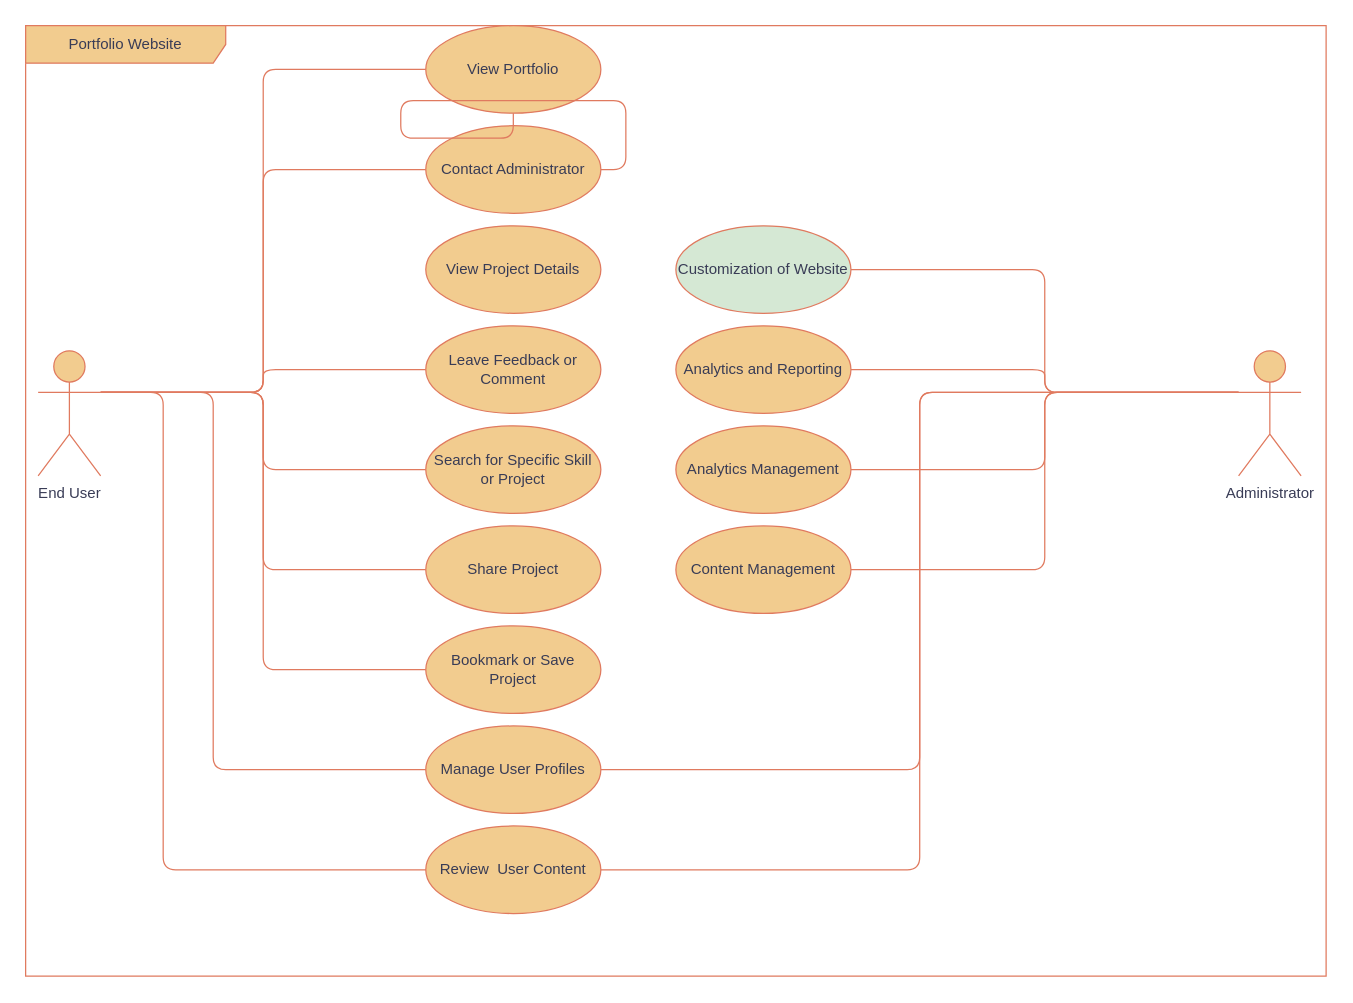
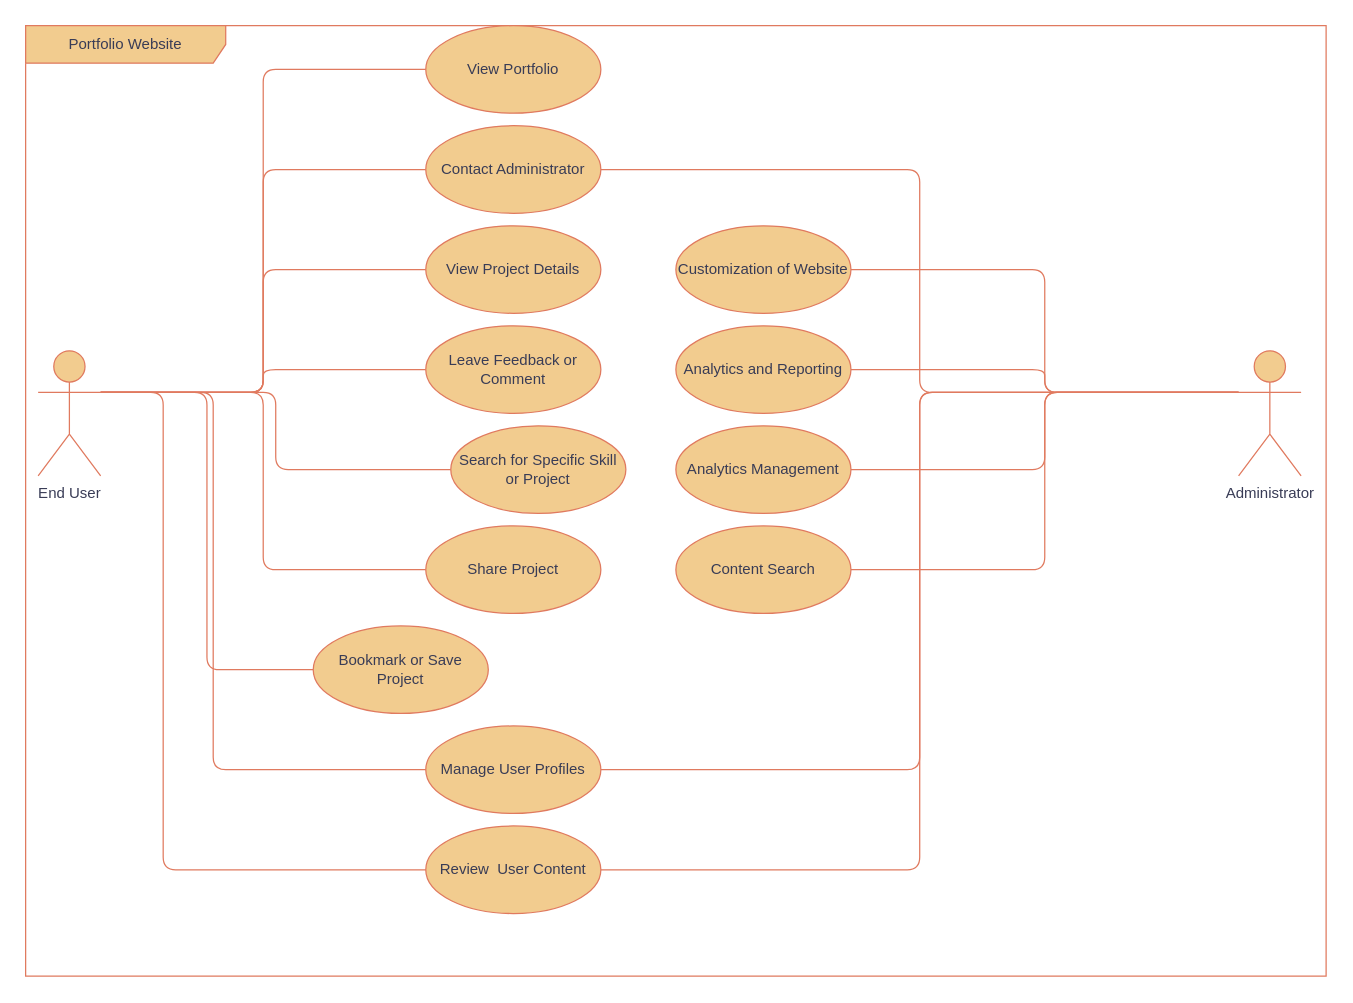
- <mxCell id="25" style="edgeStyle=orthogonalEdgeStyle;rounded=1;orthogonalLoop=1;jettySize=auto;html=1;exitX=1;exitY=0.5;exitDx=0;exitDy=0;strokeColor=#E07A5F;fontColor=#393C56;fillColor=#F2CC8F;endArrow=none;endFill=0;" edge="1" parent="2" source="12" target="3"><mxGeometry relative="1" as="geometry" /></mxCell>
+ <mxCell id="25" style="edgeStyle=orthogonalEdgeStyle;rounded=1;orthogonalLoop=1;jettySize=auto;html=1;exitX=1;exitY=0.5;exitDx=0;exitDy=0;entryX=0;entryY=0.333;entryDx=0;entryDy=0;entryPerimeter=0;strokeColor=#E07A5F;fontColor=#393C56;fillColor=#F2CC8F;endArrow=none;endFill=0;" edge="1" parent="2" source="12" target="24"><mxGeometry relative="1" as="geometry" /></mxCell>
+ <mxCell id="5" style="edgeStyle=orthogonalEdgeStyle;rounded=1;orthogonalLoop=1;jettySize=auto;html=1;exitX=1;exitY=0.333;exitDx=0;exitDy=0;exitPerimeter=0;entryX=0;entryY=0.5;entryDx=0;entryDy=0;strokeColor=#E07A5F;fontColor=default;fillColor=#F2CC8F;endArrow=none;endFill=0;labelBackgroundColor=none;" edge="1" parent="2" source="11" target="13"><mxGeometry relative="1" as="geometry" /></mxCell>
- <mxCell id="28" value="Customization of Website" style="ellipse;whiteSpace=wrap;html=1;rounded=1;labelBackgroundColor=none;fillColor=#d5e8d4;strokeColor=#E07A5F;fontColor=#393C56;" vertex="1" parent="2"><mxGeometry x="520" y="160" width="140" height="70" as="geometry" /></mxCell>
+ <mxCell id="28" value="Customization of Website" style="ellipse;whiteSpace=wrap;html=1;rounded=1;labelBackgroundColor=none;fillColor=#F2CC8F;strokeColor=#E07A5F;fontColor=#393C56;" vertex="1" parent="2"><mxGeometry x="520" y="160" width="140" height="70" as="geometry" /></mxCell>
- <mxCell id="15" value="Search for Specific Skill or Project" style="ellipse;whiteSpace=wrap;html=1;rounded=1;labelBackgroundColor=none;fillColor=#F2CC8F;strokeColor=#E07A5F;fontColor=#393C56;" vertex="1" parent="2"><mxGeometry x="320" y="320" width="140" height="70" as="geometry" /></mxCell>
+ <mxCell id="15" value="Search for Specific Skill or Project" style="ellipse;whiteSpace=wrap;html=1;rounded=1;labelBackgroundColor=none;fillColor=#F2CC8F;strokeColor=#E07A5F;fontColor=#393C56;" vertex="1" parent="2"><mxGeometry x="340" y="320" width="140" height="70" as="geometry" /></mxCell>
- <mxCell id="31" value="Content Management" style="ellipse;whiteSpace=wrap;html=1;rounded=1;labelBackgroundColor=none;fillColor=#F2CC8F;strokeColor=#E07A5F;fontColor=#393C56;" vertex="1" parent="2"><mxGeometry x="520" y="400" width="140" height="70" as="geometry" /></mxCell>
+ <mxCell id="31" value="Content Search" style="ellipse;whiteSpace=wrap;html=1;rounded=1;labelBackgroundColor=none;fillColor=#F2CC8F;strokeColor=#E07A5F;fontColor=#393C56;" vertex="1" parent="2"><mxGeometry x="520" y="400" width="140" height="70" as="geometry" /></mxCell>
- <mxCell id="17" value="Bookmark or Save Project" style="ellipse;whiteSpace=wrap;html=1;rounded=1;labelBackgroundColor=none;fillColor=#F2CC8F;strokeColor=#E07A5F;fontColor=#393C56;" vertex="1" parent="2"><mxGeometry x="320" y="480" width="140" height="70" as="geometry" /></mxCell>
+ <mxCell id="17" value="Bookmark or Save Project" style="ellipse;whiteSpace=wrap;html=1;rounded=1;labelBackgroundColor=none;fillColor=#F2CC8F;strokeColor=#E07A5F;fontColor=#393C56;" vertex="1" parent="2"><mxGeometry x="230" y="480" width="140" height="70" as="geometry" /></mxCell>
